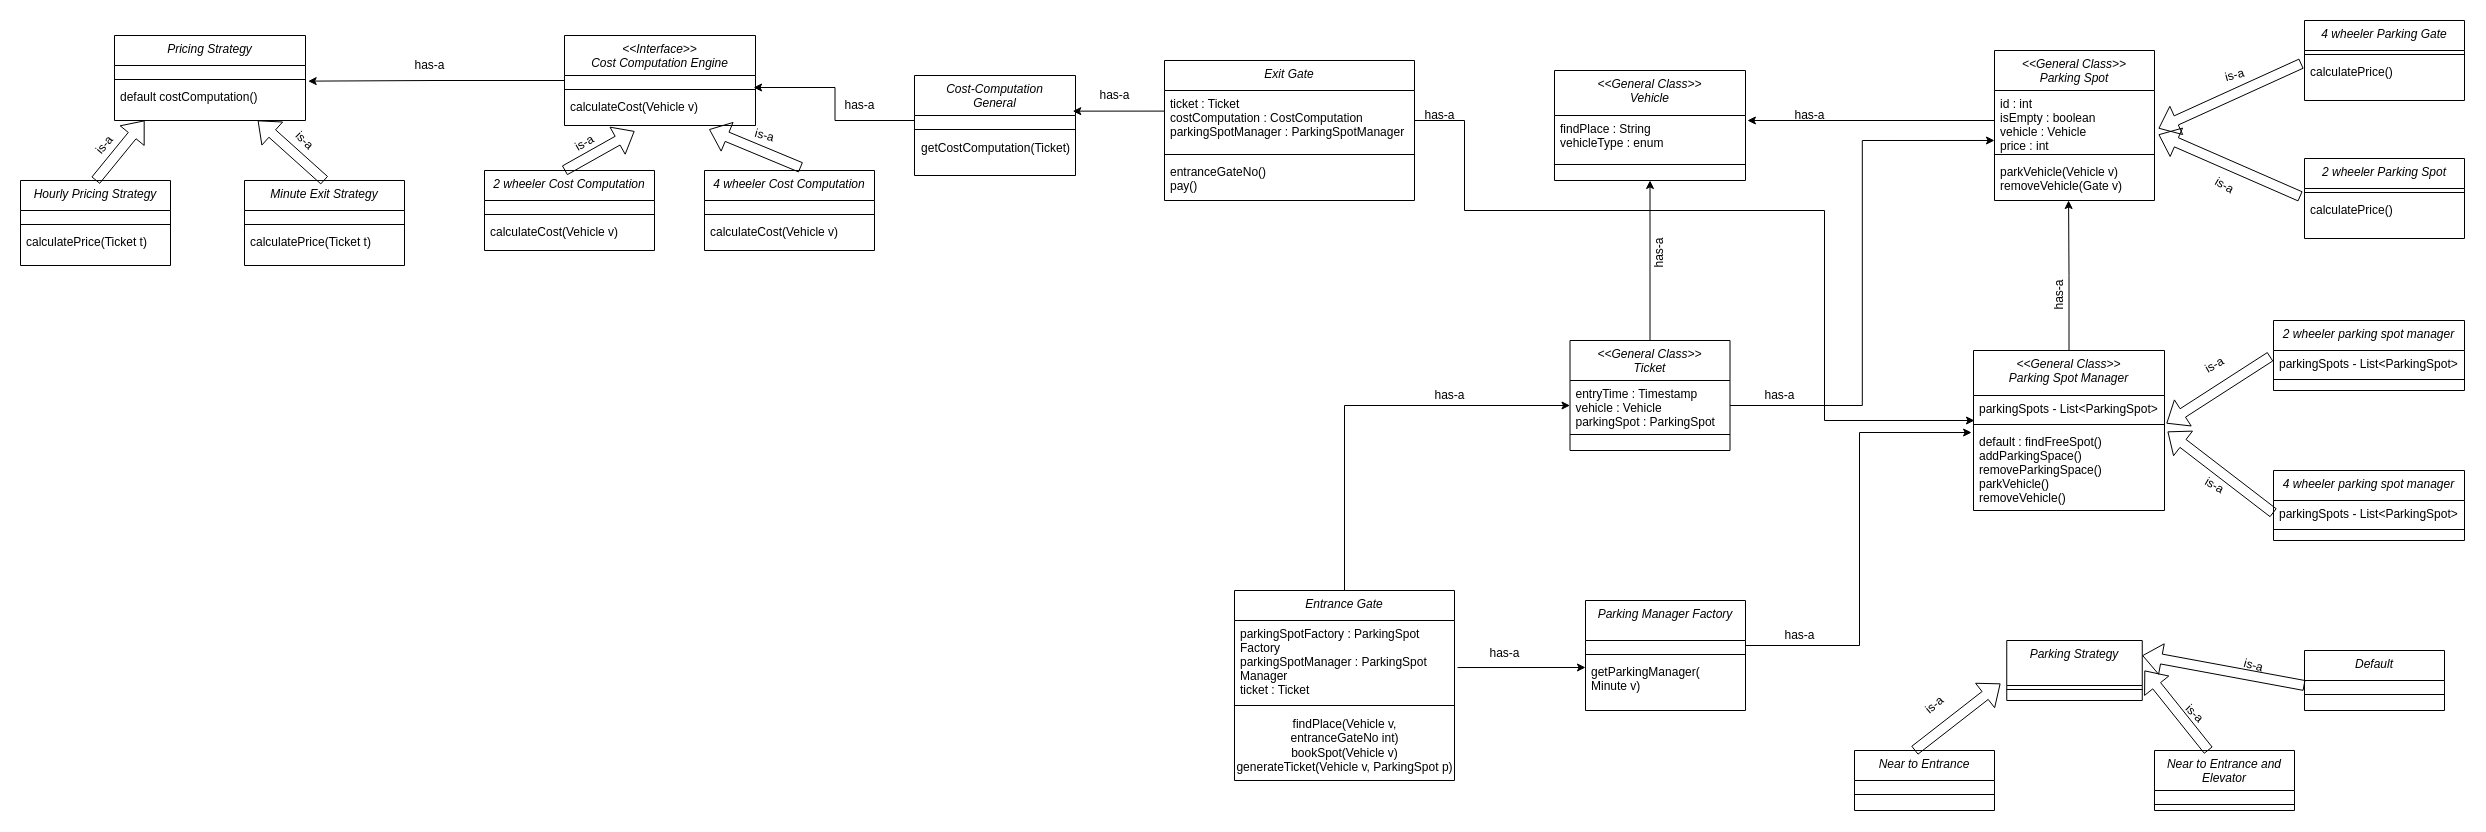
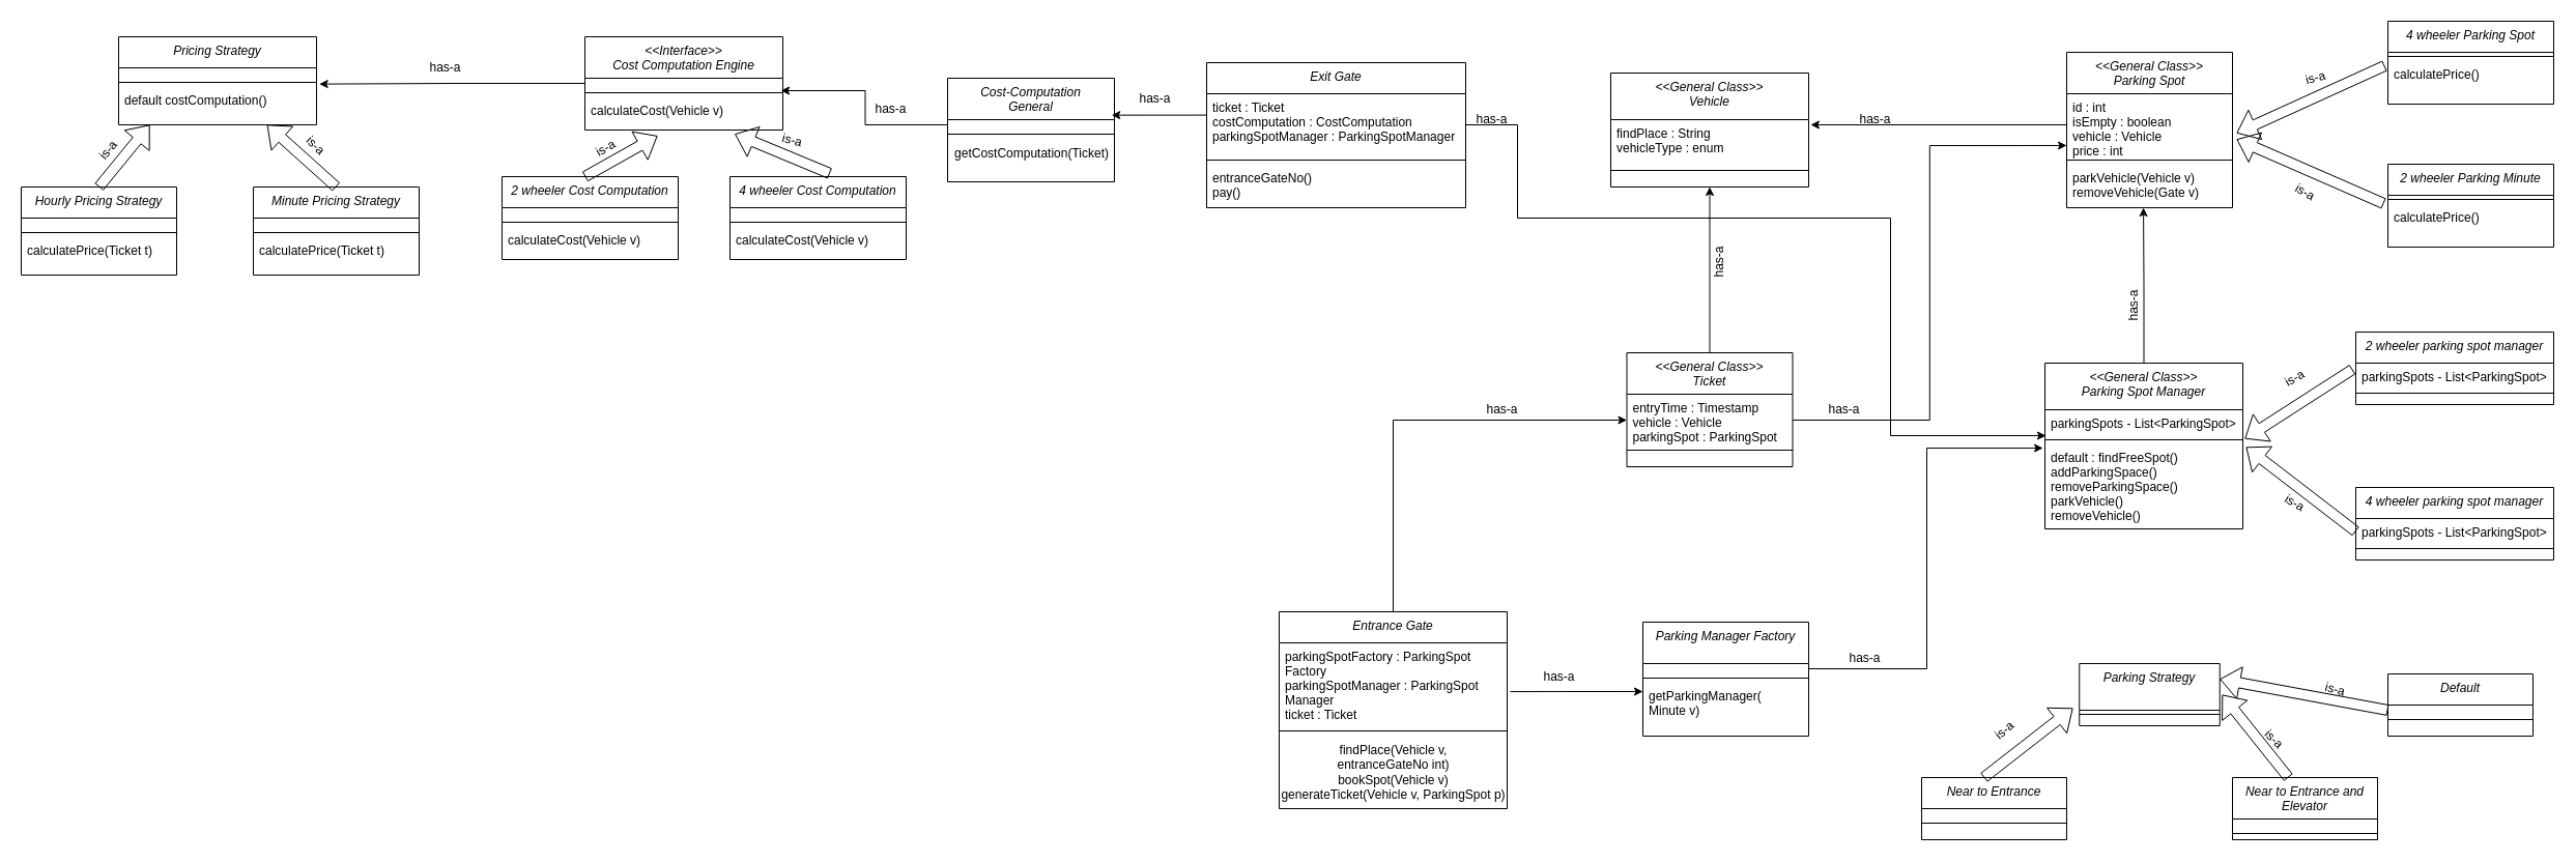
- <mxCell id="9" value="4 wheeler Parking Gate" style="swimlane;fontStyle=2;align=center;verticalAlign=top;childLayout=stackLayout;horizontal=1;startSize=30;horizontalStack=0;resizeParent=1;resizeLast=0;collapsible=1;marginBottom=0;rounded=0;shadow=0;strokeWidth=1;" vertex="1" parent="1"><mxGeometry x="2304" y="20" width="160" height="80" as="geometry"><mxRectangle x="230" y="140" width="160" height="26" as="alternateBounds" /></mxGeometry></mxCell>
+ <mxCell id="9" value="4 wheeler Parking Spot" style="swimlane;fontStyle=2;align=center;verticalAlign=top;childLayout=stackLayout;horizontal=1;startSize=30;horizontalStack=0;resizeParent=1;resizeLast=0;collapsible=1;marginBottom=0;rounded=0;shadow=0;strokeWidth=1;" vertex="1" parent="1"><mxGeometry x="2304" y="20" width="160" height="80" as="geometry"><mxRectangle x="230" y="140" width="160" height="26" as="alternateBounds" /></mxGeometry></mxCell>
- <mxCell id="6" value="2 wheeler Parking Spot" style="swimlane;fontStyle=2;align=center;verticalAlign=top;childLayout=stackLayout;horizontal=1;startSize=30;horizontalStack=0;resizeParent=1;resizeLast=0;collapsible=1;marginBottom=0;rounded=0;shadow=0;strokeWidth=1;" vertex="1" parent="1"><mxGeometry x="2304" y="158" width="160" height="80" as="geometry"><mxRectangle x="230" y="140" width="160" height="26" as="alternateBounds" /></mxGeometry></mxCell>
+ <mxCell id="6" value="2 wheeler Parking Minute" style="swimlane;fontStyle=2;align=center;verticalAlign=top;childLayout=stackLayout;horizontal=1;startSize=30;horizontalStack=0;resizeParent=1;resizeLast=0;collapsible=1;marginBottom=0;rounded=0;shadow=0;strokeWidth=1;" vertex="1" parent="1"><mxGeometry x="2304" y="158" width="160" height="80" as="geometry"><mxRectangle x="230" y="140" width="160" height="26" as="alternateBounds" /></mxGeometry></mxCell>
- <mxCell id="91" value="Minute Exit Strategy" style="swimlane;fontStyle=2;align=center;verticalAlign=top;childLayout=stackLayout;horizontal=1;startSize=30;horizontalStack=0;resizeParent=1;resizeLast=0;collapsible=1;marginBottom=0;rounded=0;shadow=0;strokeWidth=1;" vertex="1" parent="1"><mxGeometry x="244" y="180" width="160" height="85" as="geometry"><mxRectangle x="320" y="40" width="160" height="26" as="alternateBounds" /></mxGeometry></mxCell>
+ <mxCell id="91" value="Minute Pricing Strategy" style="swimlane;fontStyle=2;align=center;verticalAlign=top;childLayout=stackLayout;horizontal=1;startSize=30;horizontalStack=0;resizeParent=1;resizeLast=0;collapsible=1;marginBottom=0;rounded=0;shadow=0;strokeWidth=1;" vertex="1" parent="1"><mxGeometry x="244" y="180" width="160" height="85" as="geometry"><mxRectangle x="320" y="40" width="160" height="26" as="alternateBounds" /></mxGeometry></mxCell>
